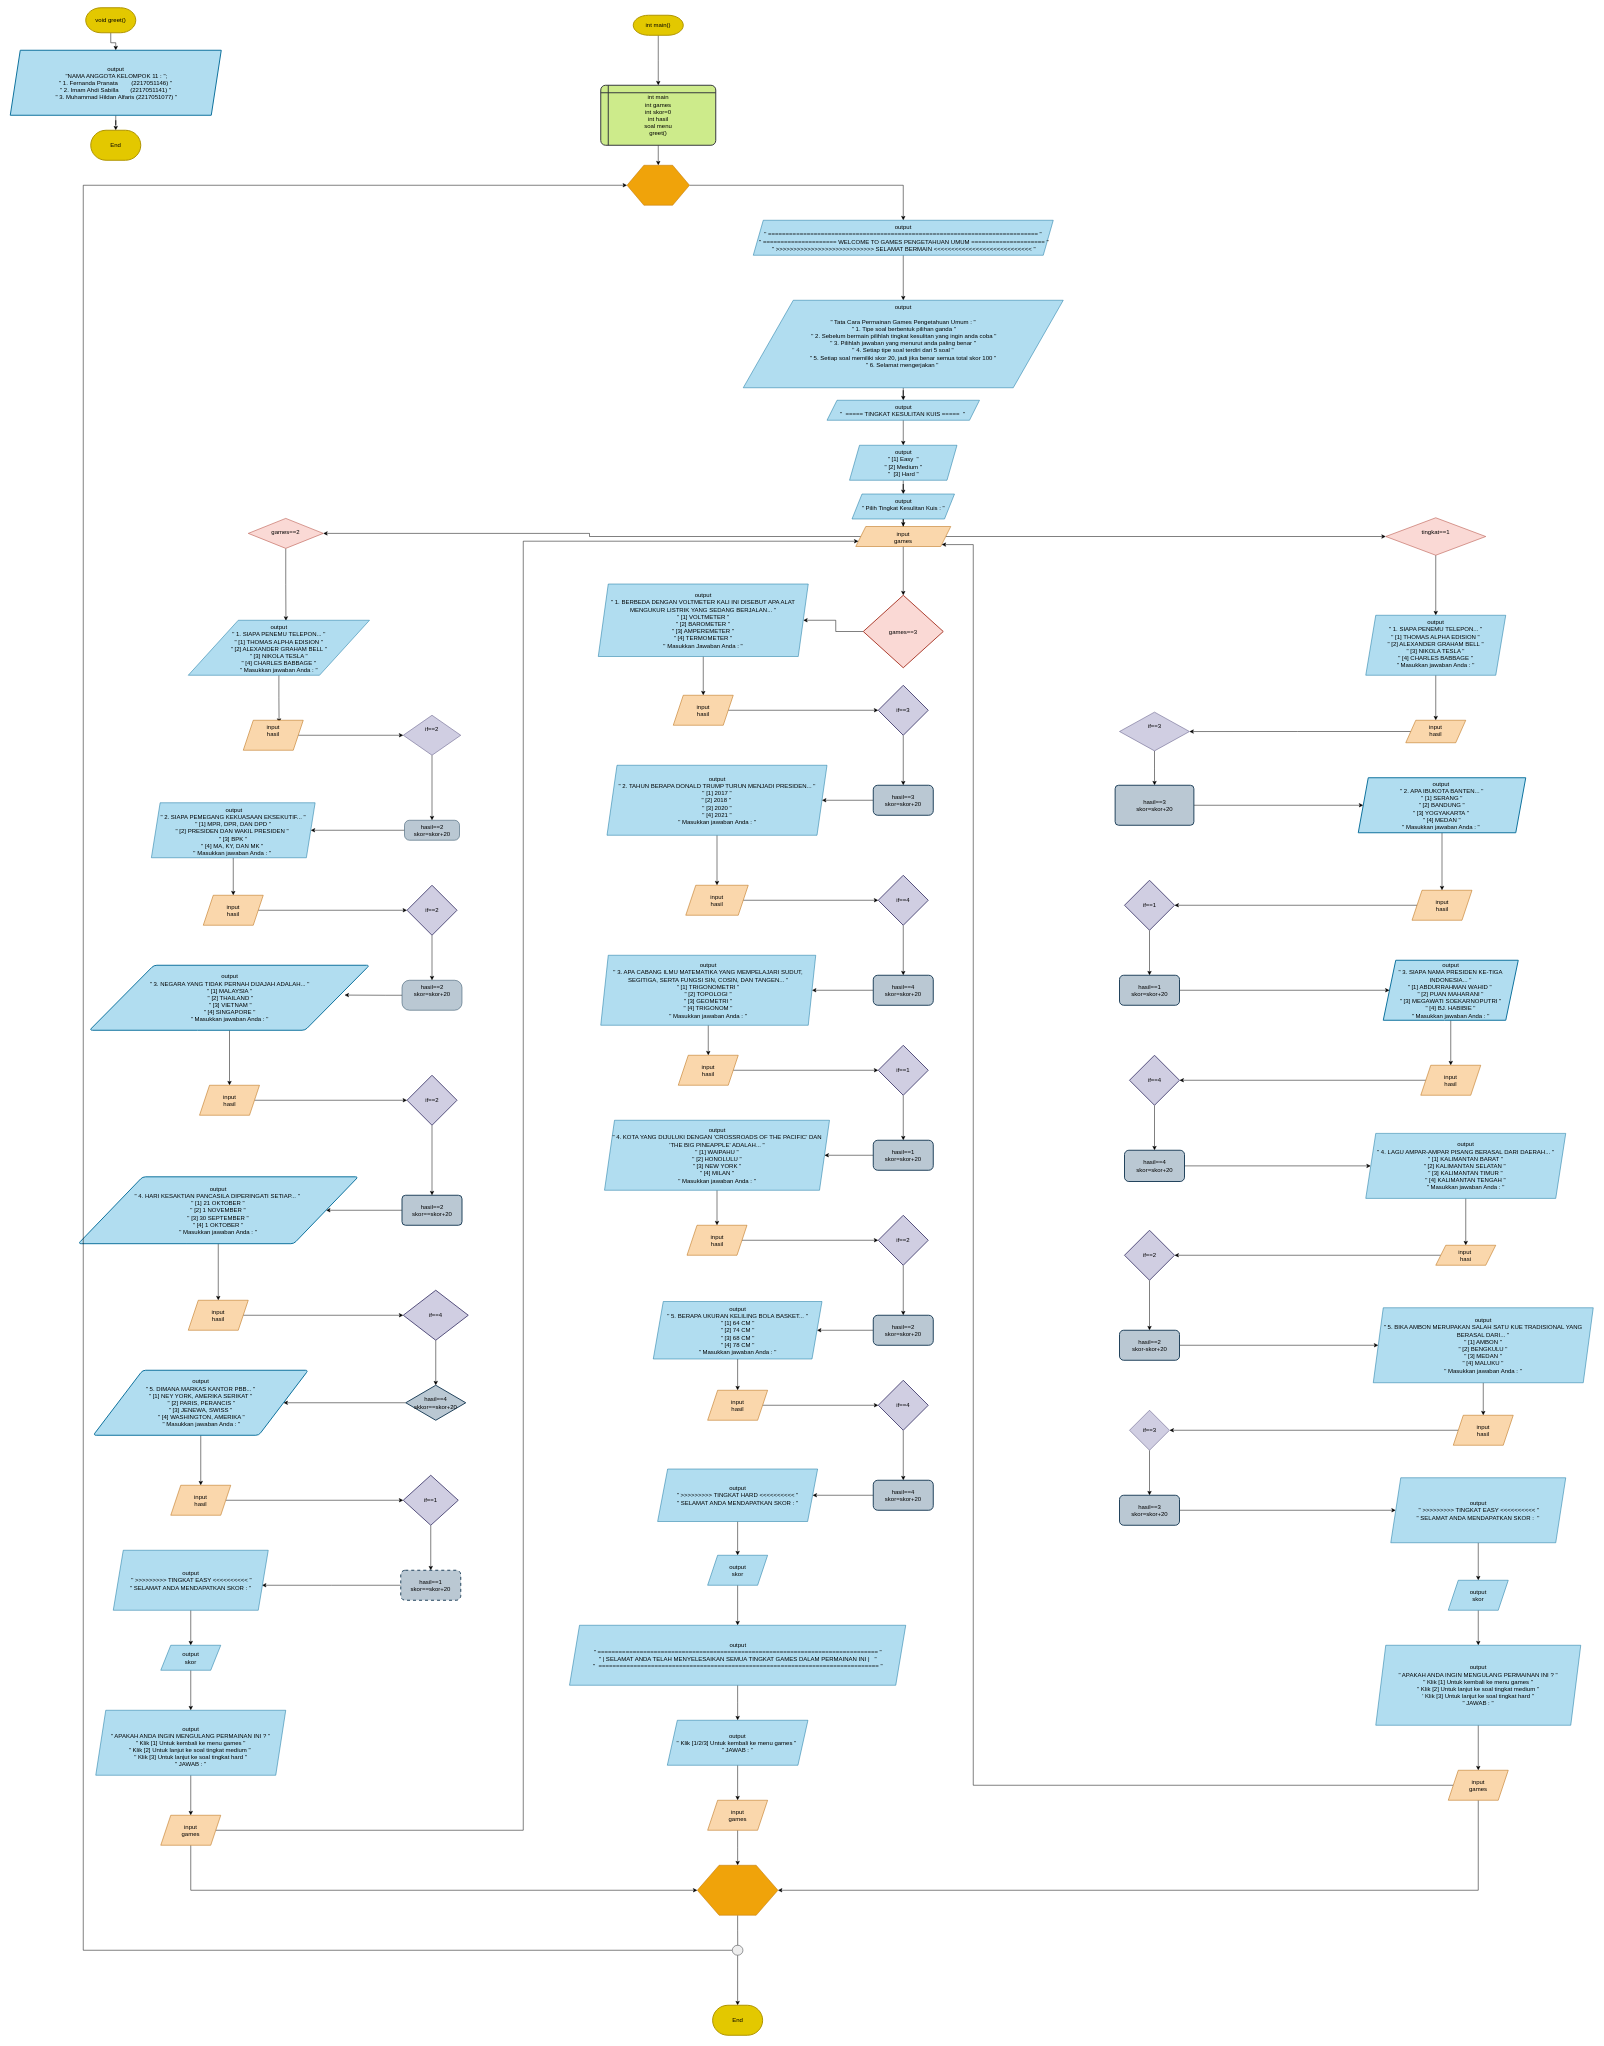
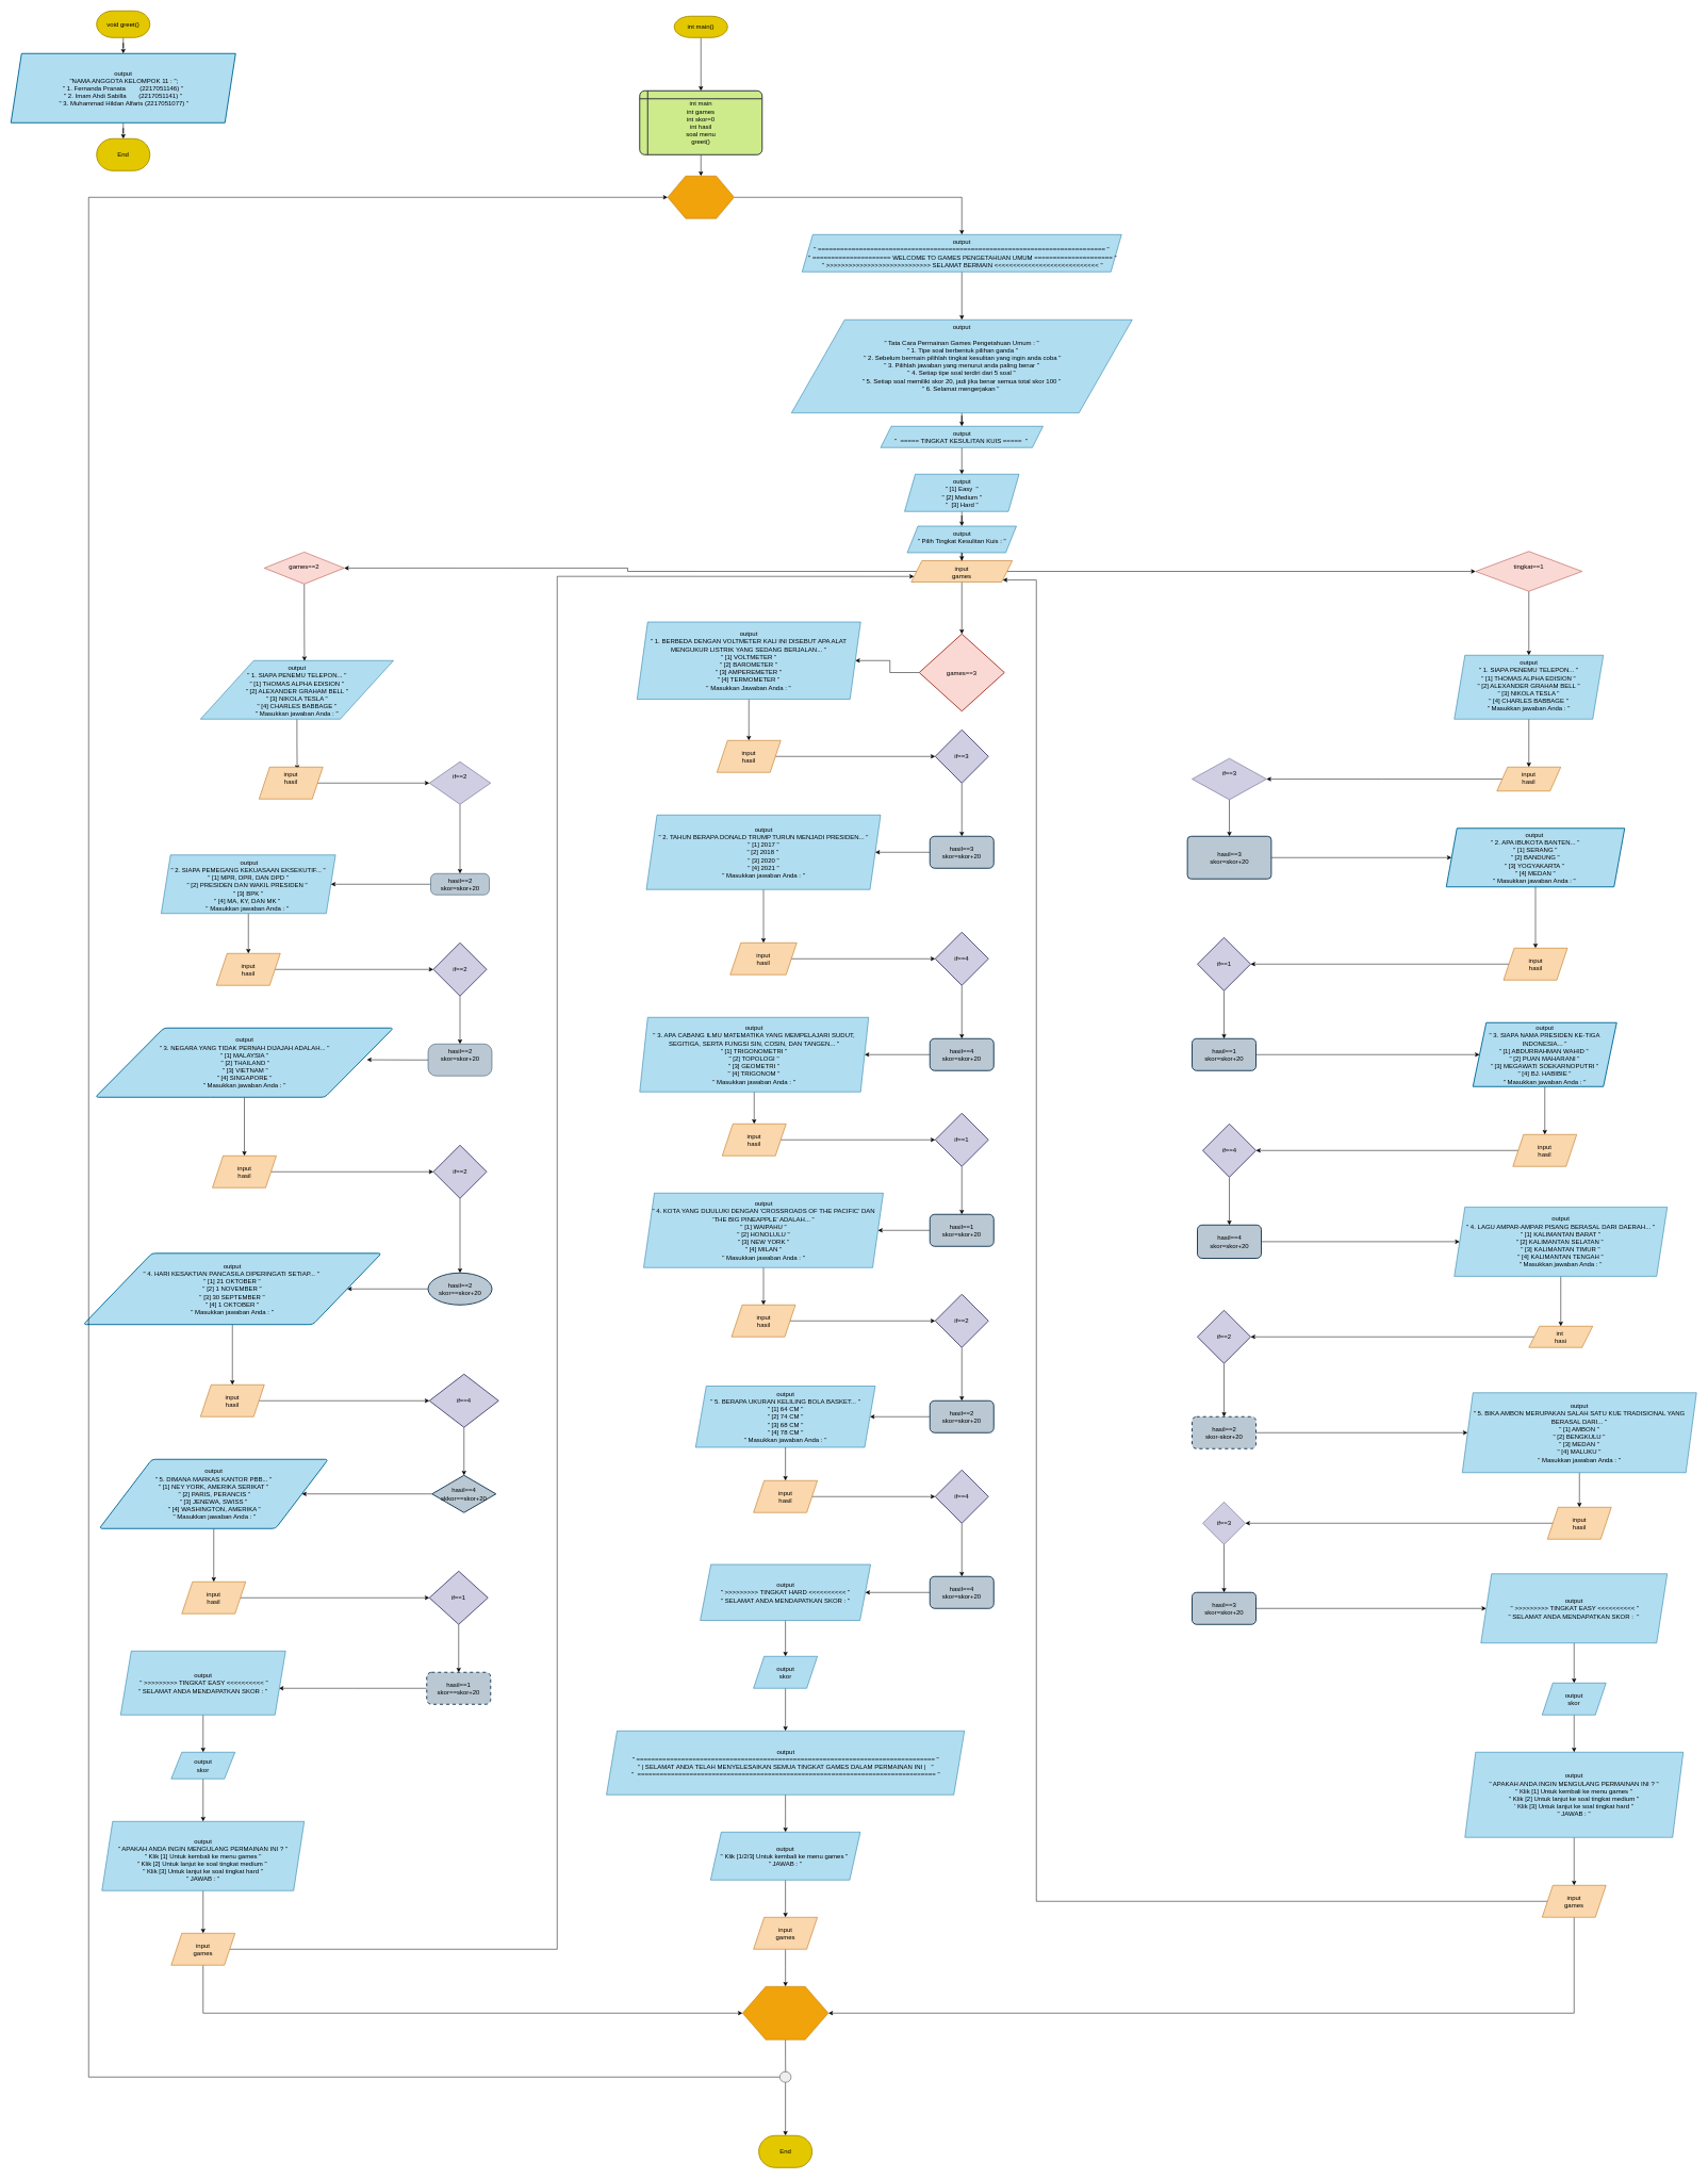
- <mxCell id="3" value="void greet()" style="strokeWidth=2;html=1;shape=mxgraph.flowchart.terminator;whiteSpace=wrap;fillColor=#e3c800;strokeColor=#B09500;fontColor=#000000;" vertex="1" parent="1"><mxGeometry x="171" y="15" width="100" height="50" as="geometry" /></mxCell>
+ <mxCell id="3" value="void greet()" style="strokeWidth=2;html=1;shape=mxgraph.flowchart.terminator;whiteSpace=wrap;fillColor=#e3c800;strokeColor=#B09500;fontColor=#000000;" vertex="1" parent="1"><mxGeometry x="181" y="20" width="100" height="50" as="geometry" /></mxCell>
- <mxCell id="66" value="hasil==2&lt;br&gt;skor==skor+20" style="whiteSpace=wrap;html=1;strokeWidth=2;rounded=1;arcSize=12;fillColor=#bac8d3;strokeColor=#23445d;" vertex="1" parent="1"><mxGeometry x="803.5" y="2390" width="120" height="60" as="geometry" /></mxCell>
+ <mxCell id="66" value="hasil==2&lt;br&gt;skor==skor+20" style="ellipse;whiteSpace=wrap;html=1;strokeWidth=2;arcSize=12;fillColor=#bac8d3;strokeColor=#23445d;" vertex="1" parent="1"><mxGeometry x="803.5" y="2390" width="120" height="60" as="geometry" /></mxCell>
- <mxCell id="86" value="input&amp;nbsp;&lt;br&gt;hasi" style="shape=parallelogram;perimeter=parallelogramPerimeter;whiteSpace=wrap;html=1;fixedSize=1;fillColor=#fad7ac;strokeColor=#b46504;" vertex="1" parent="1"><mxGeometry x="2871" y="2490" width="120" height="40" as="geometry" /></mxCell>
+ <mxCell id="86" value="int&amp;nbsp;&lt;br&gt;hasi" style="shape=parallelogram;perimeter=parallelogramPerimeter;whiteSpace=wrap;html=1;fixedSize=1;fillColor=#fad7ac;strokeColor=#b46504;" vertex="1" parent="1"><mxGeometry x="2871" y="2490" width="120" height="40" as="geometry" /></mxCell>
- <mxCell id="46" value="hasil==2&lt;br&gt;skor-skor+20" style="whiteSpace=wrap;html=1;rounded=1;arcSize=14;strokeWidth=2;fillColor=#bac8d3;strokeColor=#23445d;" vertex="1" parent="1"><mxGeometry x="2238.5" y="2660" width="120" height="60" as="geometry" /></mxCell>
+ <mxCell id="46" value="hasil==2&lt;br&gt;skor-skor+20" style="whiteSpace=wrap;html=1;rounded=1;arcSize=14;strokeWidth=2;fillColor=#bac8d3;strokeColor=#23445d;dashed=1;" vertex="1" parent="1"><mxGeometry x="2238.5" y="2660" width="120" height="60" as="geometry" /></mxCell>
